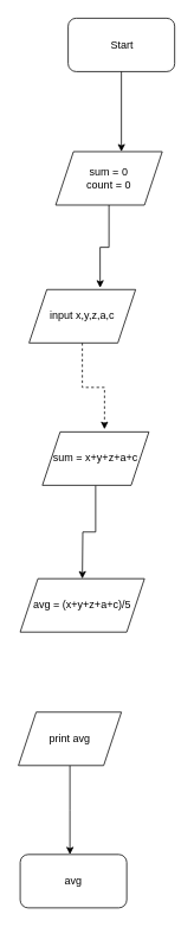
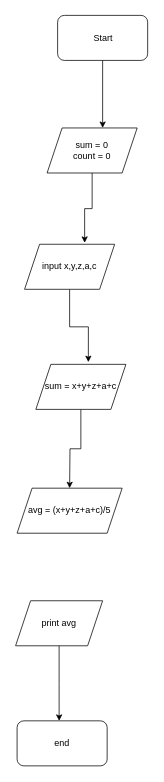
- <mxCell id="7" style="edgeStyle=orthogonalEdgeStyle;rounded=0;orthogonalLoop=1;jettySize=auto;html=1;exitX=0.5;exitY=1;exitDx=0;exitDy=0;entryX=0.583;entryY=-0.05;entryDx=0;entryDy=0;entryPerimeter=0;dashed=1;" edge="1" parent="1" source="8" target="10"><mxGeometry relative="1" as="geometry" /></mxCell>
+ <mxCell id="7" style="edgeStyle=orthogonalEdgeStyle;rounded=0;orthogonalLoop=1;jettySize=auto;html=1;exitX=0.5;exitY=1;exitDx=0;exitDy=0;entryX=0.583;entryY=-0.05;entryDx=0;entryDy=0;entryPerimeter=0;" edge="1" parent="1" source="8" target="10"><mxGeometry relative="1" as="geometry" /></mxCell>
- <mxCell id="14" value="avg" style="rounded=1;whiteSpace=wrap;html=1;" vertex="1" parent="1"><mxGeometry x="22" y="960" width="120" height="60" as="geometry" /></mxCell>
+ <mxCell id="14" value="end" style="rounded=1;whiteSpace=wrap;html=1;" vertex="1" parent="1"><mxGeometry x="22" y="960" width="120" height="60" as="geometry" /></mxCell>
